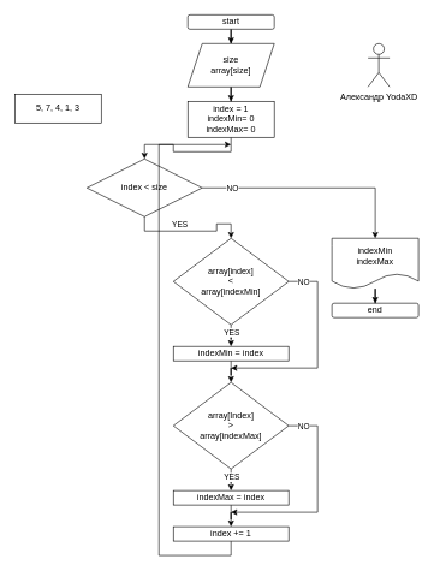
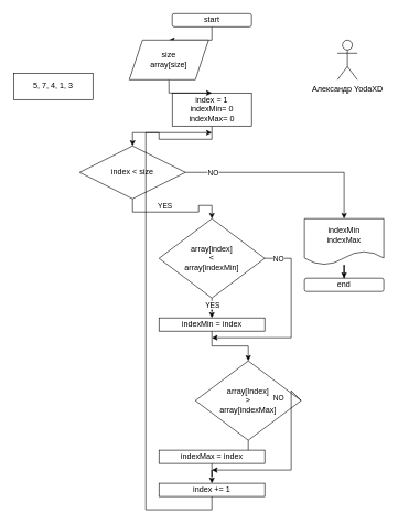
- <mxCell id="30" value="size&lt;br&gt;array[size]" style="shape=parallelogram;perimeter=parallelogramPerimeter;whiteSpace=wrap;html=1;fixedSize=1;" vertex="1" parent="1"><mxGeometry x="260" y="60" width="120" height="60" as="geometry" /></mxCell>
+ <mxCell id="30" value="size&lt;br&gt;array[size]" style="shape=parallelogram;perimeter=parallelogramPerimeter;whiteSpace=wrap;html=1;fixedSize=1;" vertex="1" parent="1"><mxGeometry x="195" y="60" width="120" height="60" as="geometry" /></mxCell>
- <mxCell id="33" value="5, 7, 4, 1, 3" style="rounded=0;whiteSpace=wrap;html=1;" vertex="1" parent="1"><mxGeometry x="20" y="130" width="120" height="40" as="geometry" /></mxCell>
+ <mxCell id="33" value="5, 7, 4, 1, 3" style="rounded=0;whiteSpace=wrap;html=1;" vertex="1" parent="1"><mxGeometry x="20" y="110" width="120" height="40" as="geometry" /></mxCell>
- <mxCell id="21" value="array[Index]&lt;br&gt;&amp;gt;&lt;br&gt;array[indexMax]" style="rhombus;whiteSpace=wrap;html=1;" vertex="1" parent="1"><mxGeometry x="240" y="530" width="160" height="120" as="geometry" /></mxCell>
+ <mxCell id="21" value="array[Index]&lt;br&gt;&amp;gt;&lt;br&gt;array[indexMax]" style="rhombus;whiteSpace=wrap;html=1;" vertex="1" parent="1"><mxGeometry x="295" y="545" width="160" height="120" as="geometry" /></mxCell>
